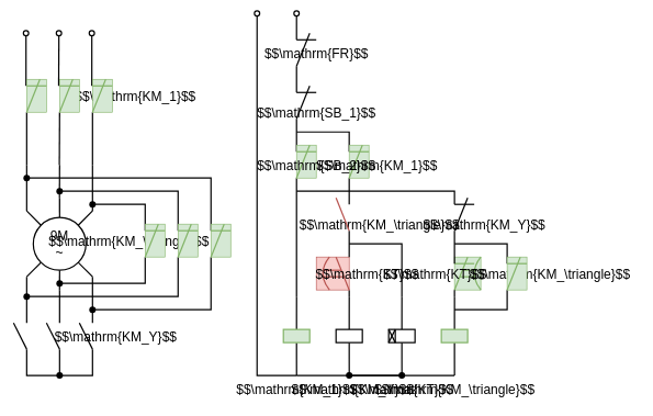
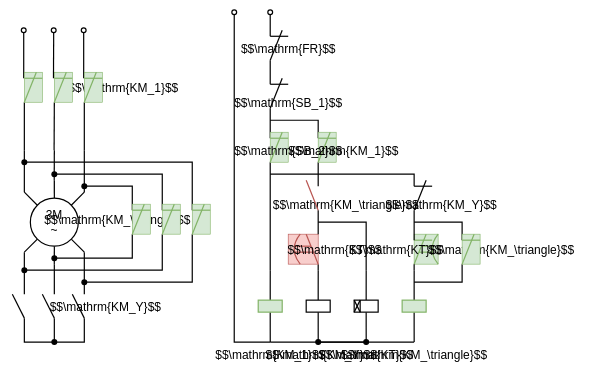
- <mxCell id="16" value="&lt;font style=&quot;font-size: 20px;&quot;&gt;9M&lt;/font&gt;&lt;div&gt;&lt;span style=&quot;font-size: 20px;&quot;&gt;~&lt;/span&gt;&lt;/div&gt;" style="ellipse;whiteSpace=wrap;html=1;aspect=fixed;strokeWidth=2;" parent="9" vertex="1"><mxGeometry x="10.0" y="30.0" width="80" height="80" as="geometry" /></mxCell>
+ <mxCell id="16" value="&lt;font style=&quot;font-size: 20px;&quot;&gt;3M&lt;/font&gt;&lt;div&gt;&lt;span style=&quot;font-size: 20px;&quot;&gt;~&lt;/span&gt;&lt;/div&gt;" style="ellipse;whiteSpace=wrap;html=1;aspect=fixed;strokeWidth=2;" parent="9" vertex="1"><mxGeometry x="10.0" y="30.0" width="80" height="80" as="geometry" /></mxCell>
